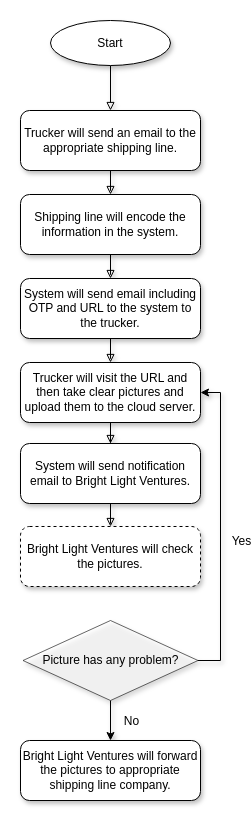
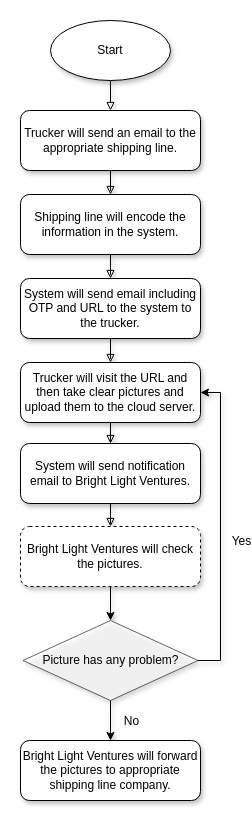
- <mxCell id="3" value="Start" style="ellipse;whiteSpace=wrap;html=1;shadow=1;" parent="1" vertex="1"><mxGeometry x="50" y="20" width="120" height="45" as="geometry" /></mxCell>
+ <mxCell id="3" value="Start" style="ellipse;whiteSpace=wrap;html=1;shadow=1;" parent="1" vertex="1"><mxGeometry x="50" y="20" width="120" height="60" as="geometry" /></mxCell>
+ <mxCell id="14" style="edgeStyle=orthogonalEdgeStyle;rounded=0;orthogonalLoop=1;jettySize=auto;html=1;entryX=0.5;entryY=0;entryDx=0;entryDy=0;shadow=1;fontSize=12;startArrow=none;startFill=0;" edge="1" parent="1" source="15" target="20"><mxGeometry relative="1" as="geometry" /></mxCell>
